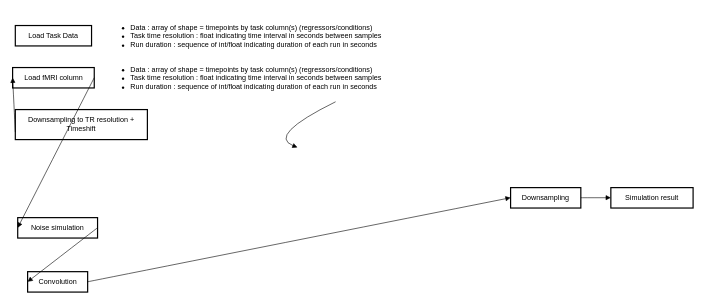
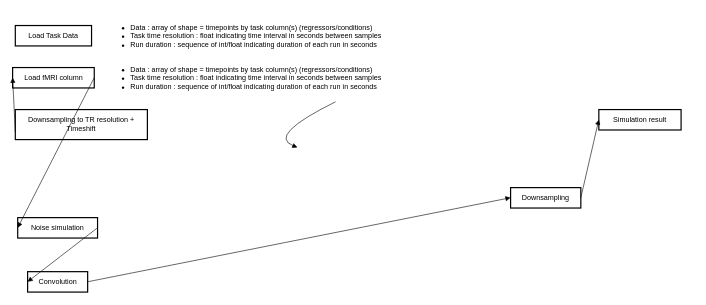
- <mxCell id="8" value="Simulation result" style="whiteSpace=wrap;strokeWidth=2;" parent="1" vertex="1"><mxGeometry x="1017" width="137" height="34" as="geometry" y="312" /></mxCell>
+ <mxCell id="8" value="Simulation result" style="whiteSpace=wrap;strokeWidth=2;" parent="1" vertex="1"><mxGeometry x="997" y="182" width="137" height="34" as="geometry" /></mxCell>
